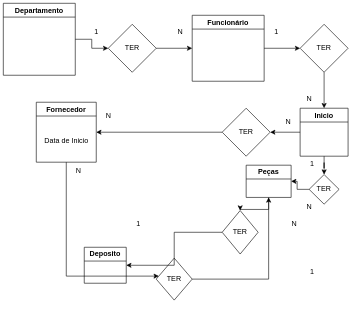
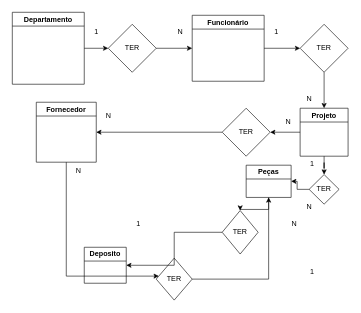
- <mxCell id="3" value="Departamento" style="swimlane;whiteSpace=wrap;html=1;" vertex="1" parent="1"><mxGeometry x="5" y="5" width="120" height="120" as="geometry" /></mxCell>
+ <mxCell id="3" value="Departamento" style="swimlane;whiteSpace=wrap;html=1;" vertex="1" parent="1"><mxGeometry x="20" y="20" width="120" height="120" as="geometry" /></mxCell>
- <mxCell id="12" value="Inicio" style="swimlane;whiteSpace=wrap;html=1;" vertex="1" parent="1"><mxGeometry x="500" y="180" width="80" height="80" as="geometry" /></mxCell>
+ <mxCell id="12" value="Projeto" style="swimlane;whiteSpace=wrap;html=1;" vertex="1" parent="1"><mxGeometry x="500" y="180" width="80" height="80" as="geometry" /></mxCell>
- <mxCell id="18" value="Data de Inicio" style="text;html=1;align=center;verticalAlign=middle;resizable=0;points=[];autosize=1;strokeColor=none;fillColor=none;" vertex="1" parent="17"><mxGeometry y="50" width="100" height="30" as="geometry" /></mxCell>
